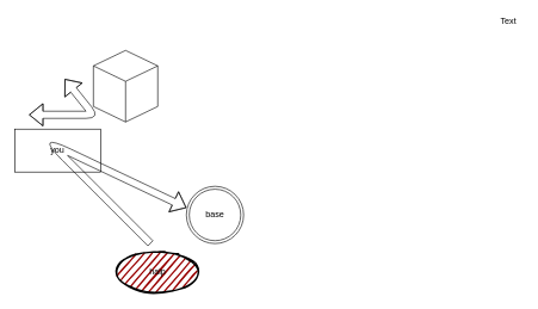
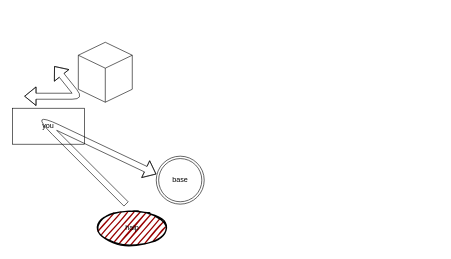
- <mxCell id="8" value="Text" style="text;html=1;align=center;verticalAlign=middle;resizable=0;points=[];autosize=1;" vertex="1" parent="1"><mxGeometry x="690" y="20" width="40" height="20" as="geometry" /></mxCell>
